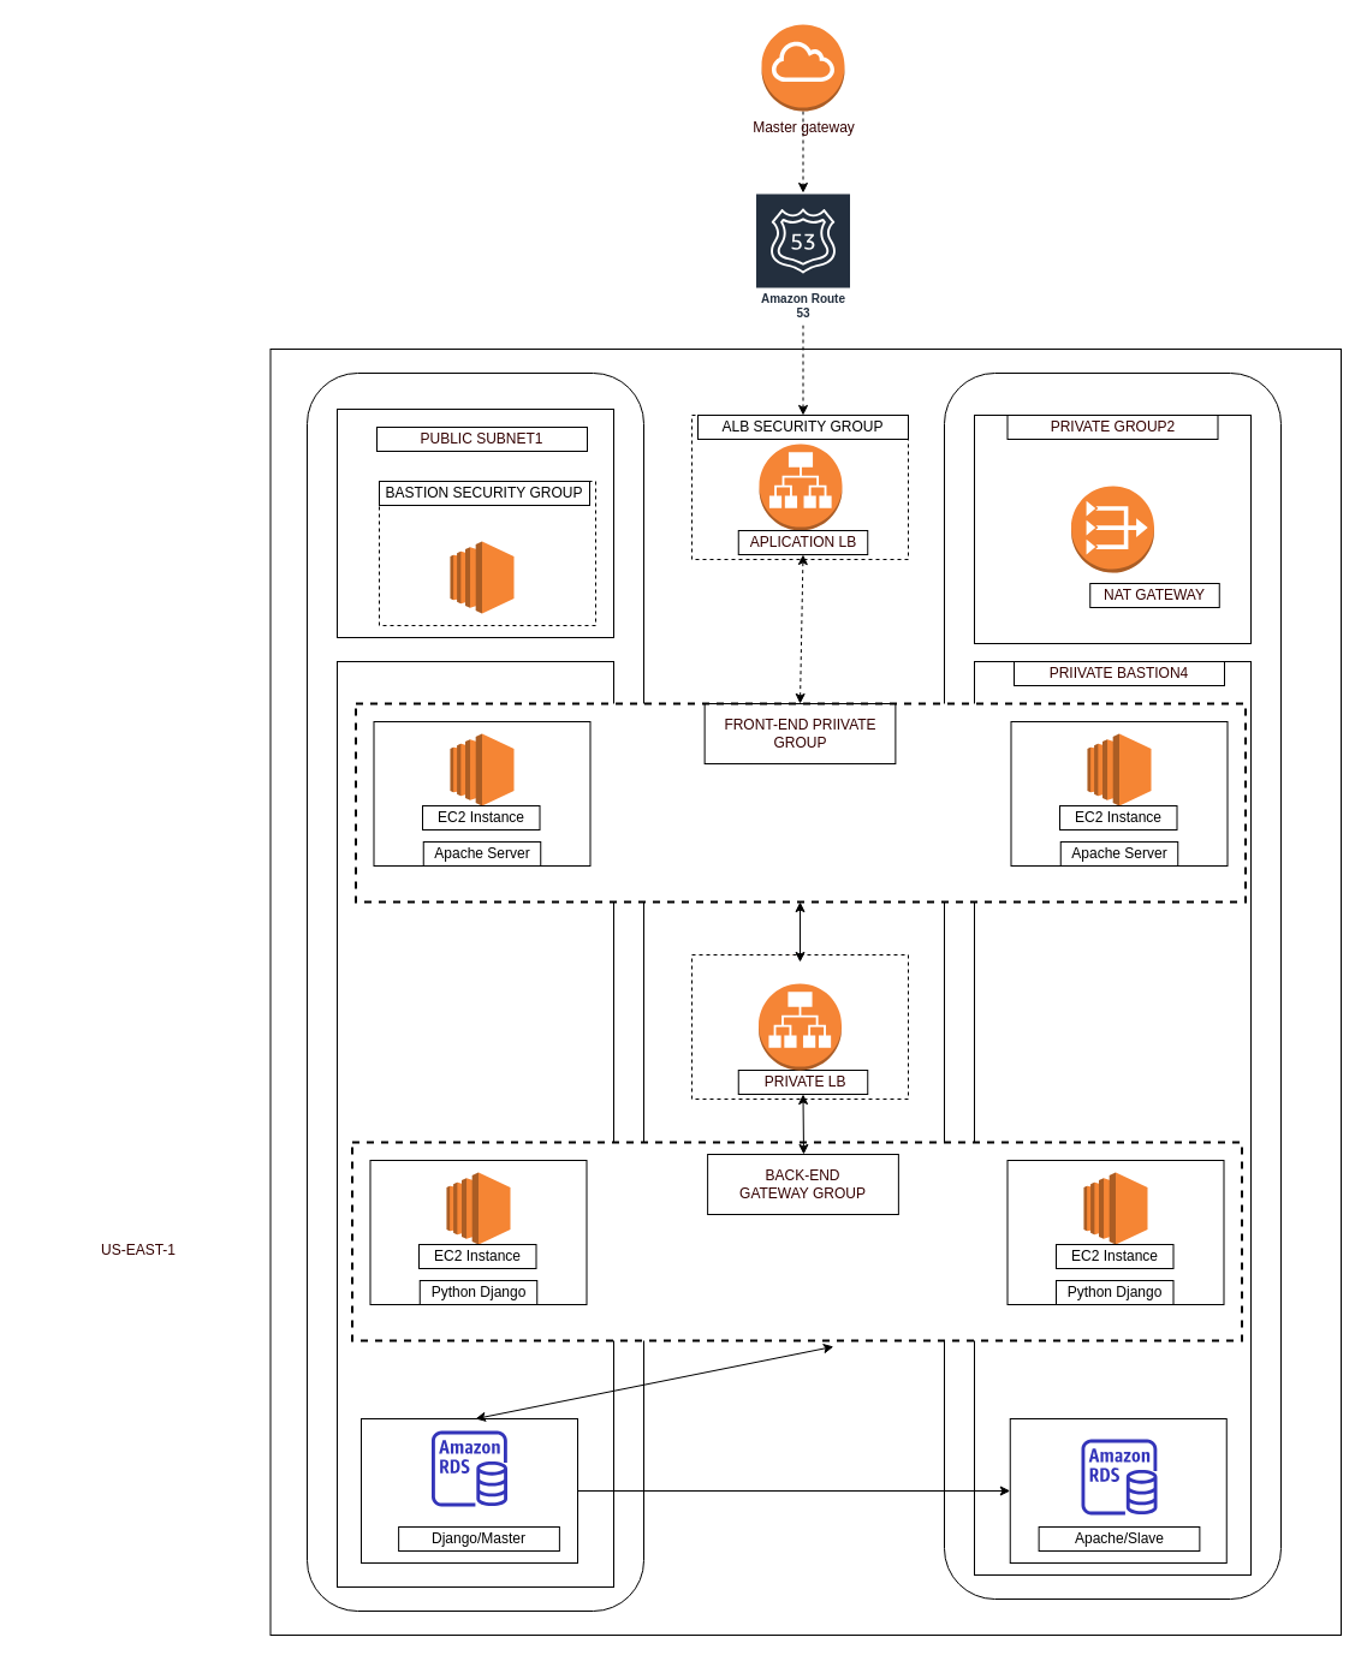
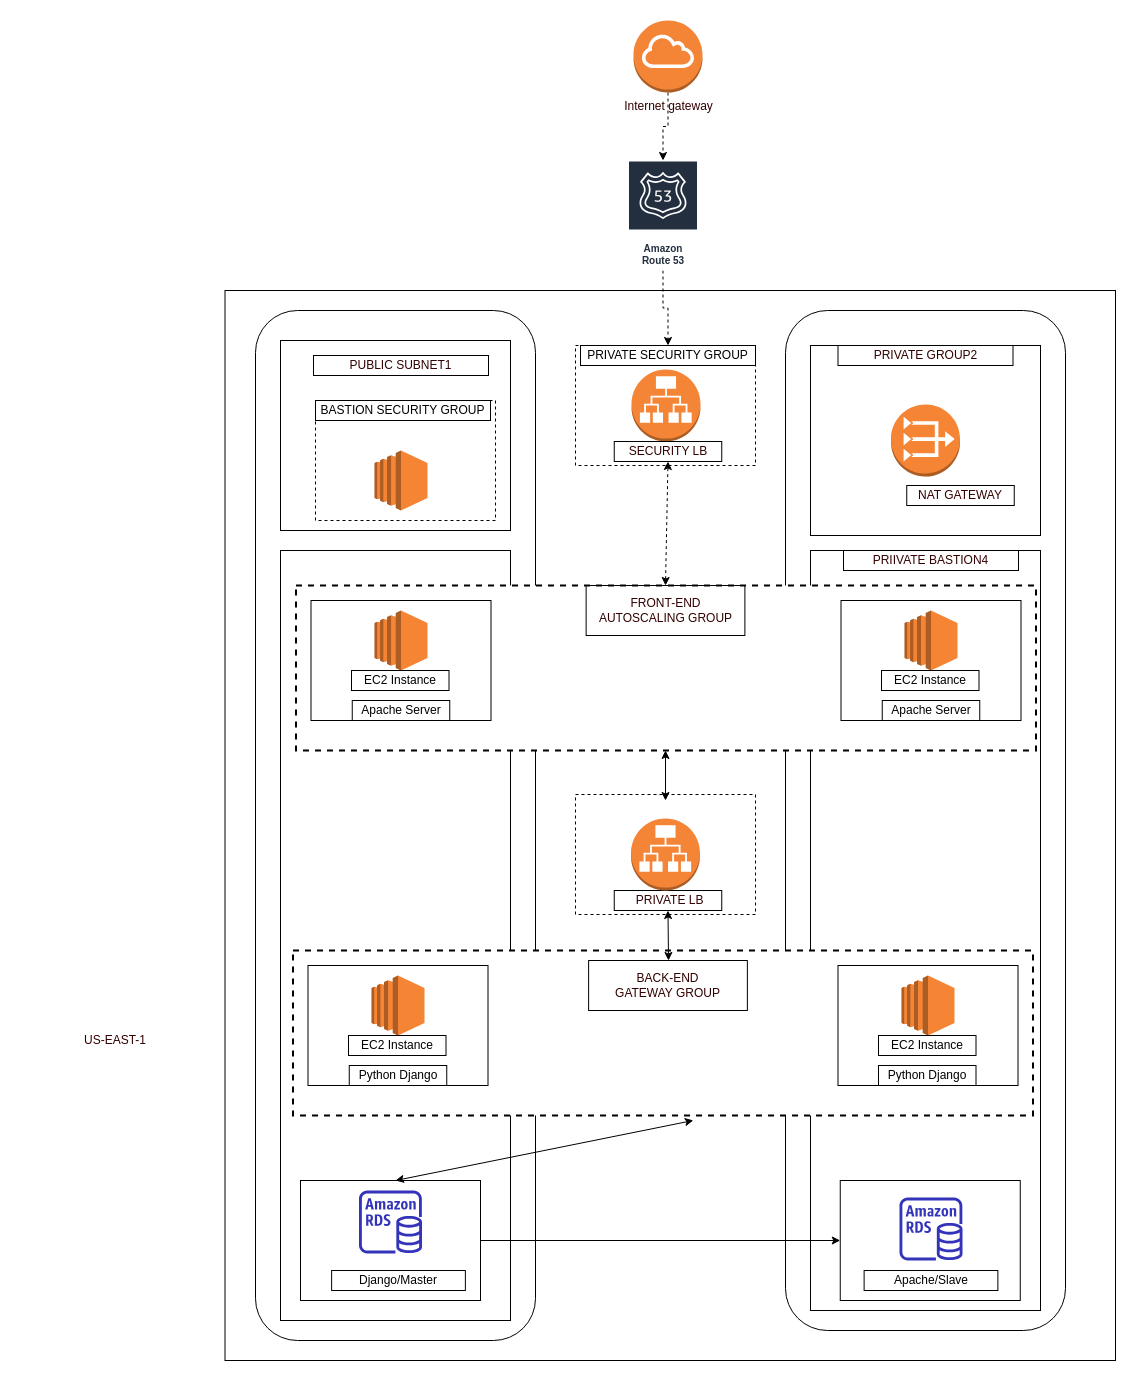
- <mxCell id="8" value="&lt;font color=&quot;#330000&quot;&gt;Master gateway&lt;/font&gt;" style="outlineConnect=0;dashed=0;verticalLabelPosition=bottom;verticalAlign=top;align=center;html=1;shape=mxgraph.aws3.internet_gateway;fillColor=#F58536;gradientColor=none;fontColor=#FFFFFF;" vertex="1" parent="1"><mxGeometry x="633" y="20" width="69" height="72" as="geometry" /></mxCell>
+ <mxCell id="8" value="&lt;font color=&quot;#330000&quot;&gt;Internet gateway&lt;/font&gt;" style="outlineConnect=0;dashed=0;verticalLabelPosition=bottom;verticalAlign=top;align=center;html=1;shape=mxgraph.aws3.internet_gateway;fillColor=#F58536;gradientColor=none;fontColor=#FFFFFF;" vertex="1" parent="1"><mxGeometry x="633" y="20" width="69" height="72" as="geometry" /></mxCell>
- <mxCell id="27" value="Amazon Route 53" style="outlineConnect=0;fontColor=#232F3E;gradientColor=none;strokeColor=#ffffff;fillColor=#232F3E;dashed=0;verticalLabelPosition=middle;verticalAlign=bottom;align=center;html=1;whiteSpace=wrap;fontSize=10;fontStyle=1;spacing=3;shape=mxgraph.aws4.productIcon;prIcon=mxgraph.aws4.route_53;" vertex="1" parent="1"><mxGeometry x="627.5" width="80" height="110" as="geometry" y="160" /></mxCell>
+ <mxCell id="27" value="Amazon Route 53" style="outlineConnect=0;fontColor=#232F3E;gradientColor=none;strokeColor=#ffffff;fillColor=#232F3E;dashed=0;verticalLabelPosition=middle;verticalAlign=bottom;align=center;html=1;whiteSpace=wrap;fontSize=10;fontStyle=1;spacing=3;shape=mxgraph.aws4.productIcon;prIcon=mxgraph.aws4.route_53;" vertex="1" parent="1"><mxGeometry x="627.5" y="160" width="70" height="110" as="geometry" /></mxCell>
- <mxCell id="24" value="&lt;font color=&quot;#000000&quot;&gt;ALB SECURITY GROUP&lt;/font&gt;" style="text;html=1;fillColor=none;align=center;verticalAlign=middle;whiteSpace=wrap;rounded=0;fontColor=#FFFFFF;strokeColor=#000000;" vertex="1" parent="1"><mxGeometry x="580" y="345" width="175" height="20" as="geometry" /></mxCell>
+ <mxCell id="24" value="&lt;font color=&quot;#000000&quot;&gt;PRIVATE SECURITY GROUP&lt;/font&gt;" style="text;html=1;fillColor=none;align=center;verticalAlign=middle;whiteSpace=wrap;rounded=0;fontColor=#FFFFFF;strokeColor=#000000;" vertex="1" parent="1"><mxGeometry x="580" y="345" width="175" height="20" as="geometry" /></mxCell>
- <mxCell id="25" value="&lt;font color=&quot;#330000&quot;&gt;APLICATION LB&lt;br&gt;&lt;/font&gt;" style="text;html=1;fillColor=none;align=center;verticalAlign=middle;whiteSpace=wrap;rounded=0;fontColor=#FFFFFF;strokeColor=#000000;" vertex="1" parent="1"><mxGeometry x="613.75" y="441" width="107.5" height="20" as="geometry" /></mxCell>
+ <mxCell id="25" value="&lt;font color=&quot;#330000&quot;&gt;SECURITY LB&lt;br&gt;&lt;/font&gt;" style="text;html=1;fillColor=none;align=center;verticalAlign=middle;whiteSpace=wrap;rounded=0;fontColor=#FFFFFF;strokeColor=#000000;" vertex="1" parent="1"><mxGeometry x="613.75" y="441" width="107.5" height="20" as="geometry" /></mxCell>
- <mxCell id="41" value="&lt;font color=&quot;#330000&quot;&gt;FRONT-END PRIIVATE GROUP&lt;br&gt;&lt;/font&gt;" style="text;html=1;fillColor=none;align=center;verticalAlign=middle;whiteSpace=wrap;rounded=0;fontColor=#FFFFFF;strokeColor=#000000;" vertex="1" parent="1"><mxGeometry x="585.63" y="585" width="158.75" height="50" as="geometry" /></mxCell>
+ <mxCell id="41" value="&lt;font color=&quot;#330000&quot;&gt;FRONT-END AUTOSCALING GROUP&lt;br&gt;&lt;/font&gt;" style="text;html=1;fillColor=none;align=center;verticalAlign=middle;whiteSpace=wrap;rounded=0;fontColor=#FFFFFF;strokeColor=#000000;" vertex="1" parent="1"><mxGeometry x="585.63" y="585" width="158.75" height="50" as="geometry" /></mxCell>
